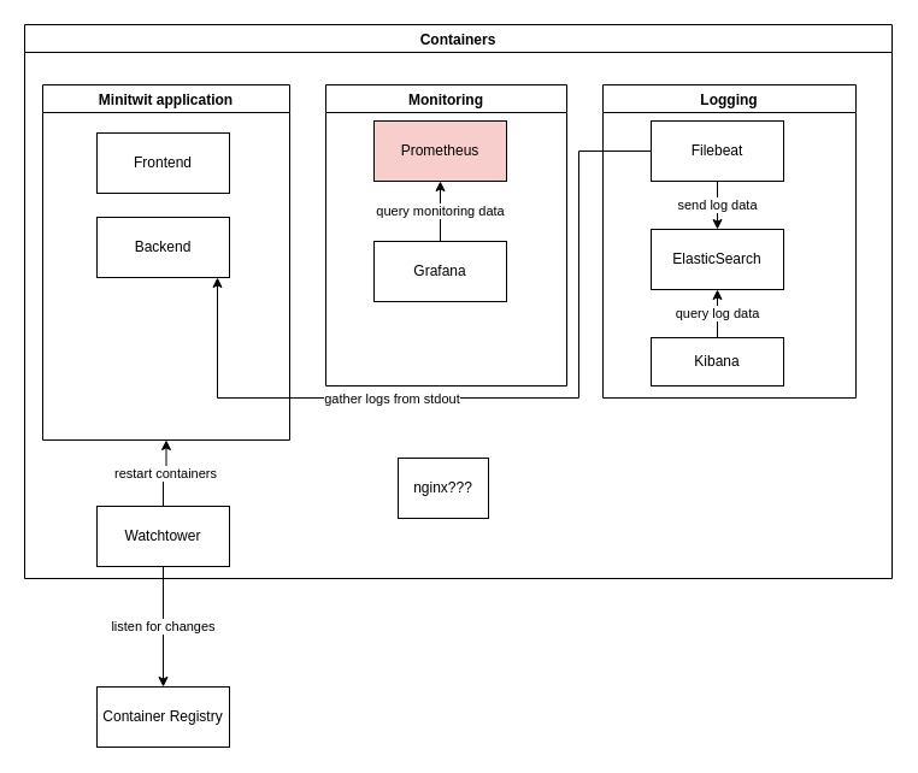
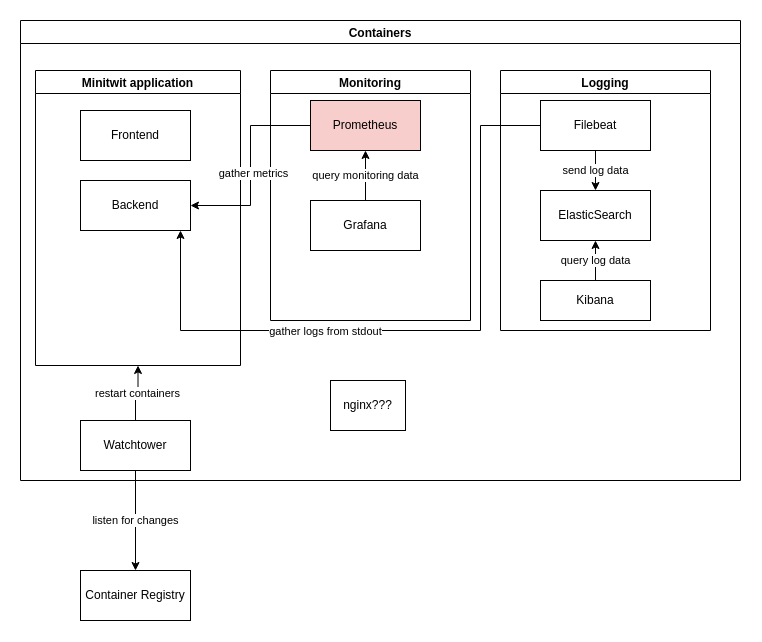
+ <mxCell id="10" style="edgeStyle=orthogonalEdgeStyle;rounded=0;orthogonalLoop=1;jettySize=auto;html=1;entryX=1;entryY=0.5;entryDx=0;entryDy=0;" edge="1" parent="2" source="9" target="5"><mxGeometry relative="1" as="geometry" /></mxCell>
+ <mxCell id="11" value="gather metrics" style="edgeLabel;html=1;align=center;verticalAlign=middle;resizable=0;points=[];" vertex="1" connectable="0" parent="10"><mxGeometry x="0.178" y="2" relative="1" as="geometry"><mxPoint y="-11" as="offset" /></mxGeometry></mxCell>
